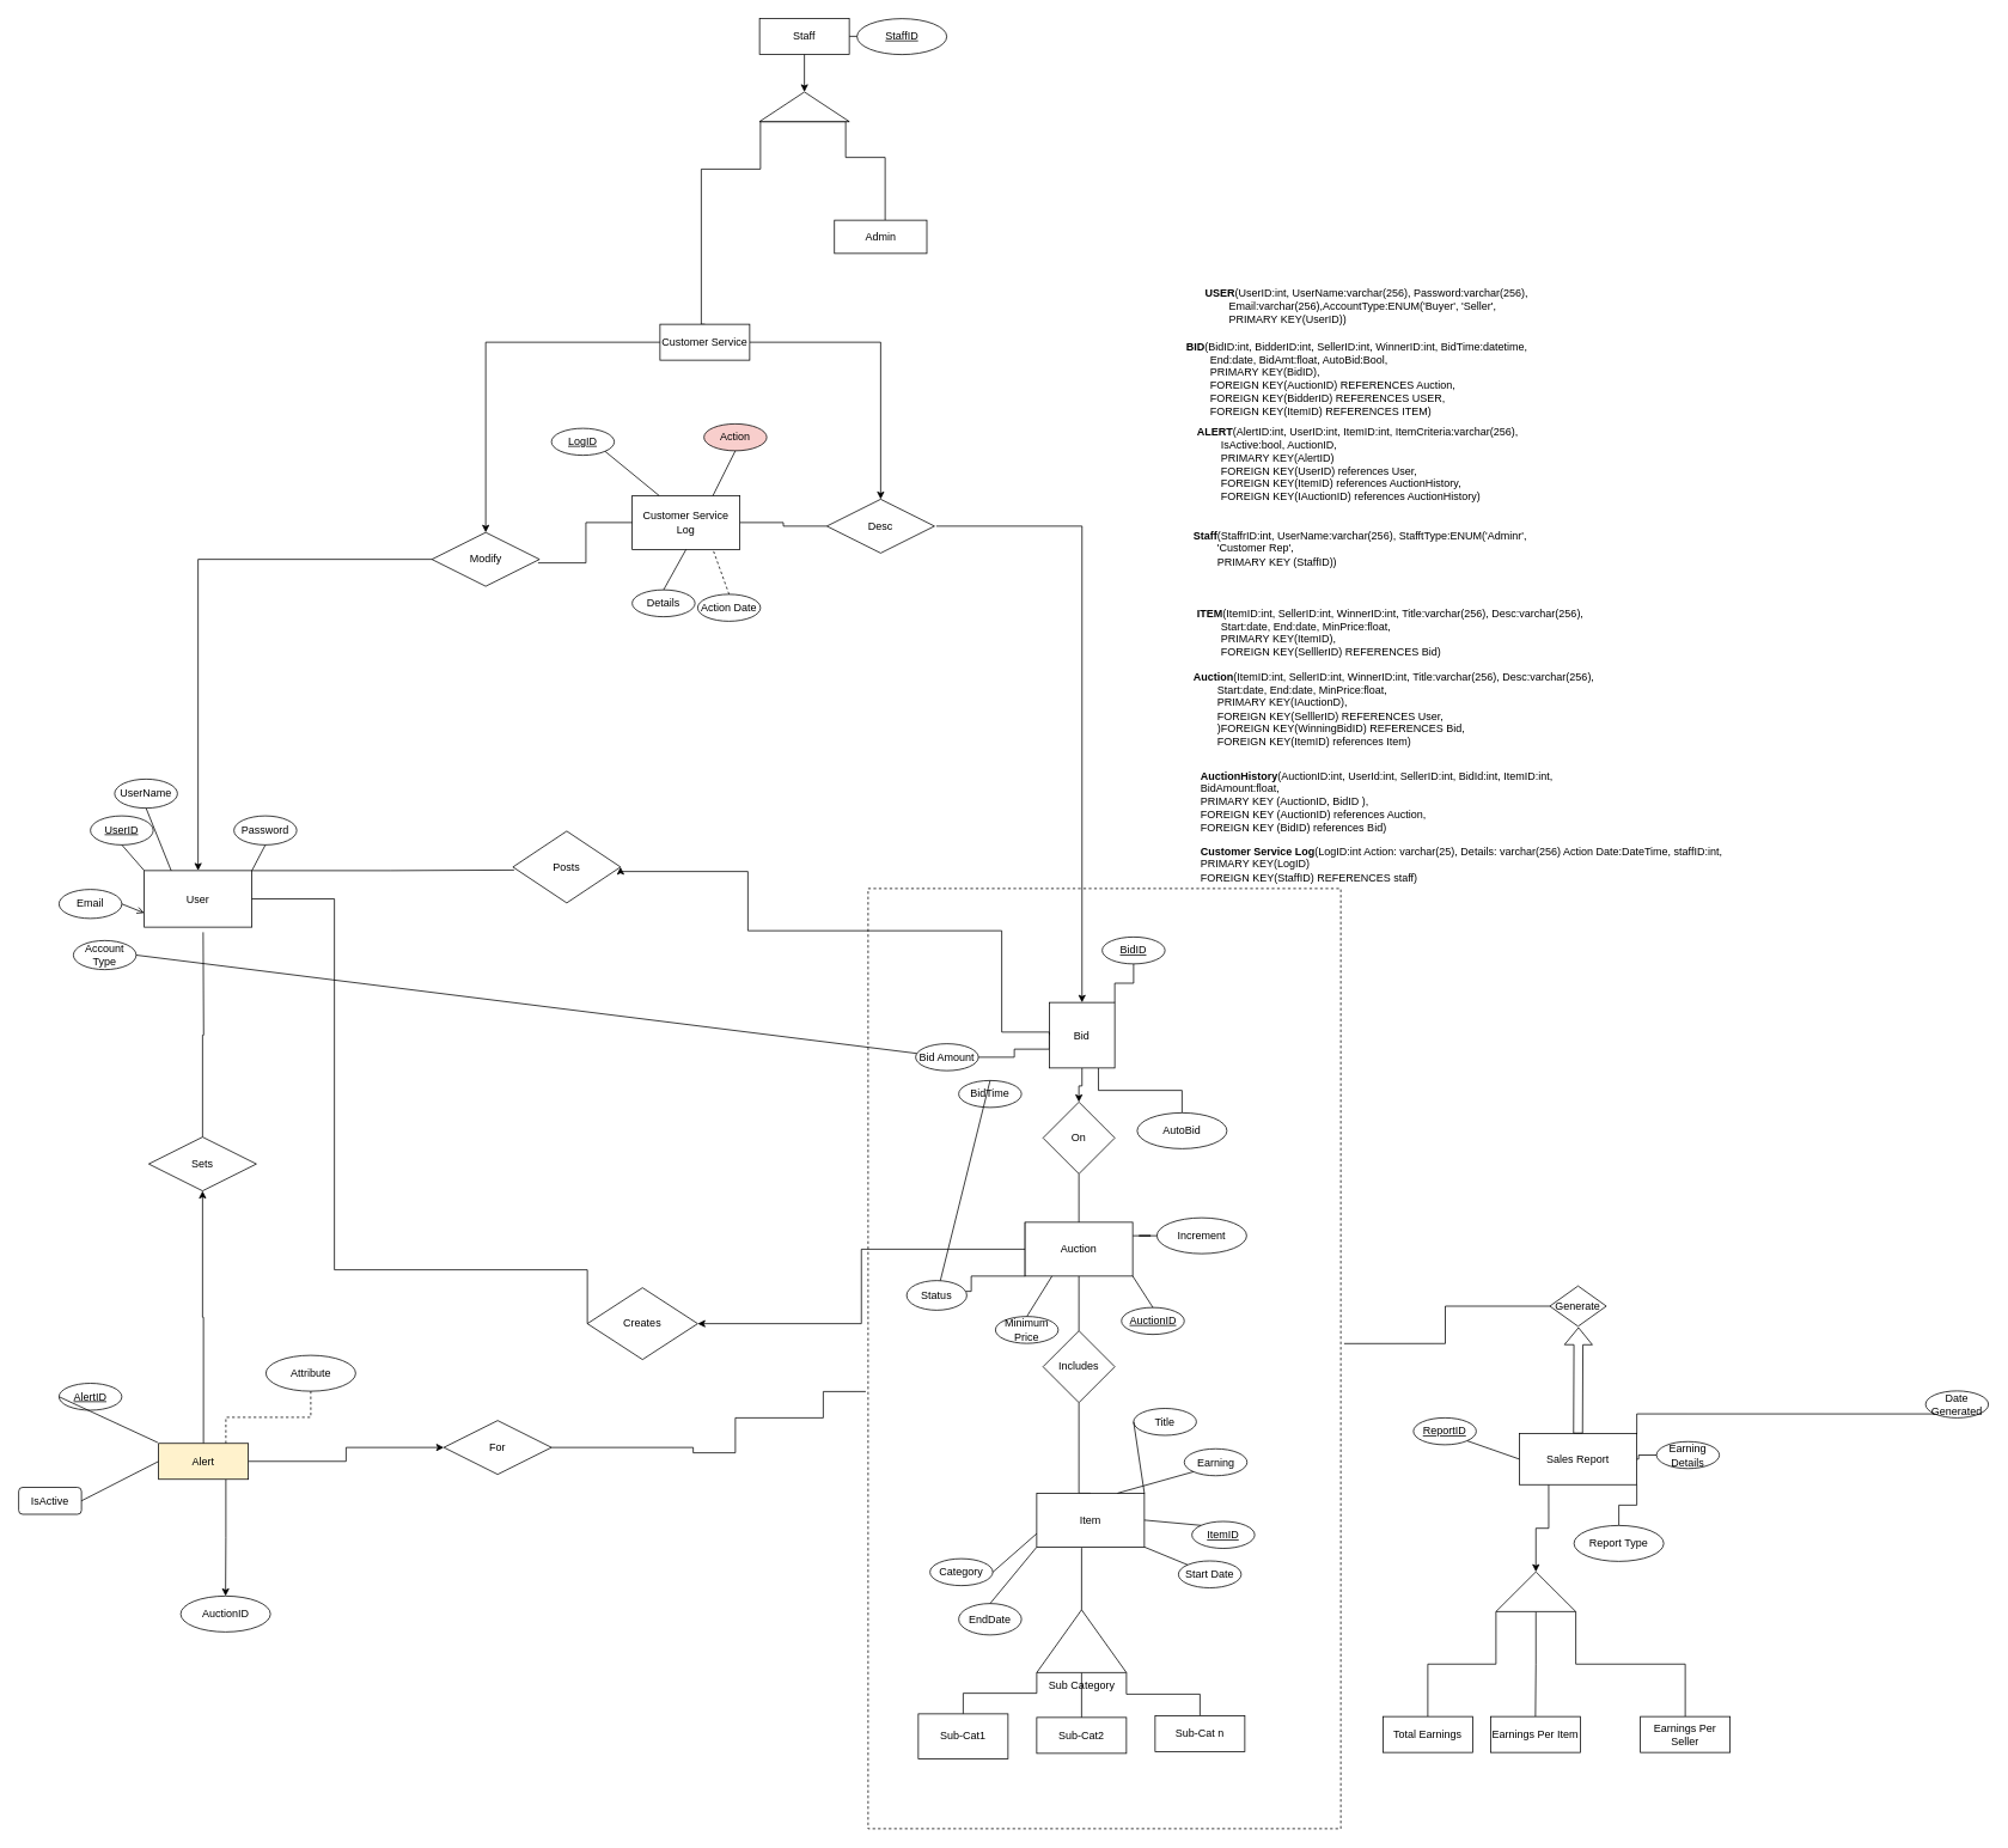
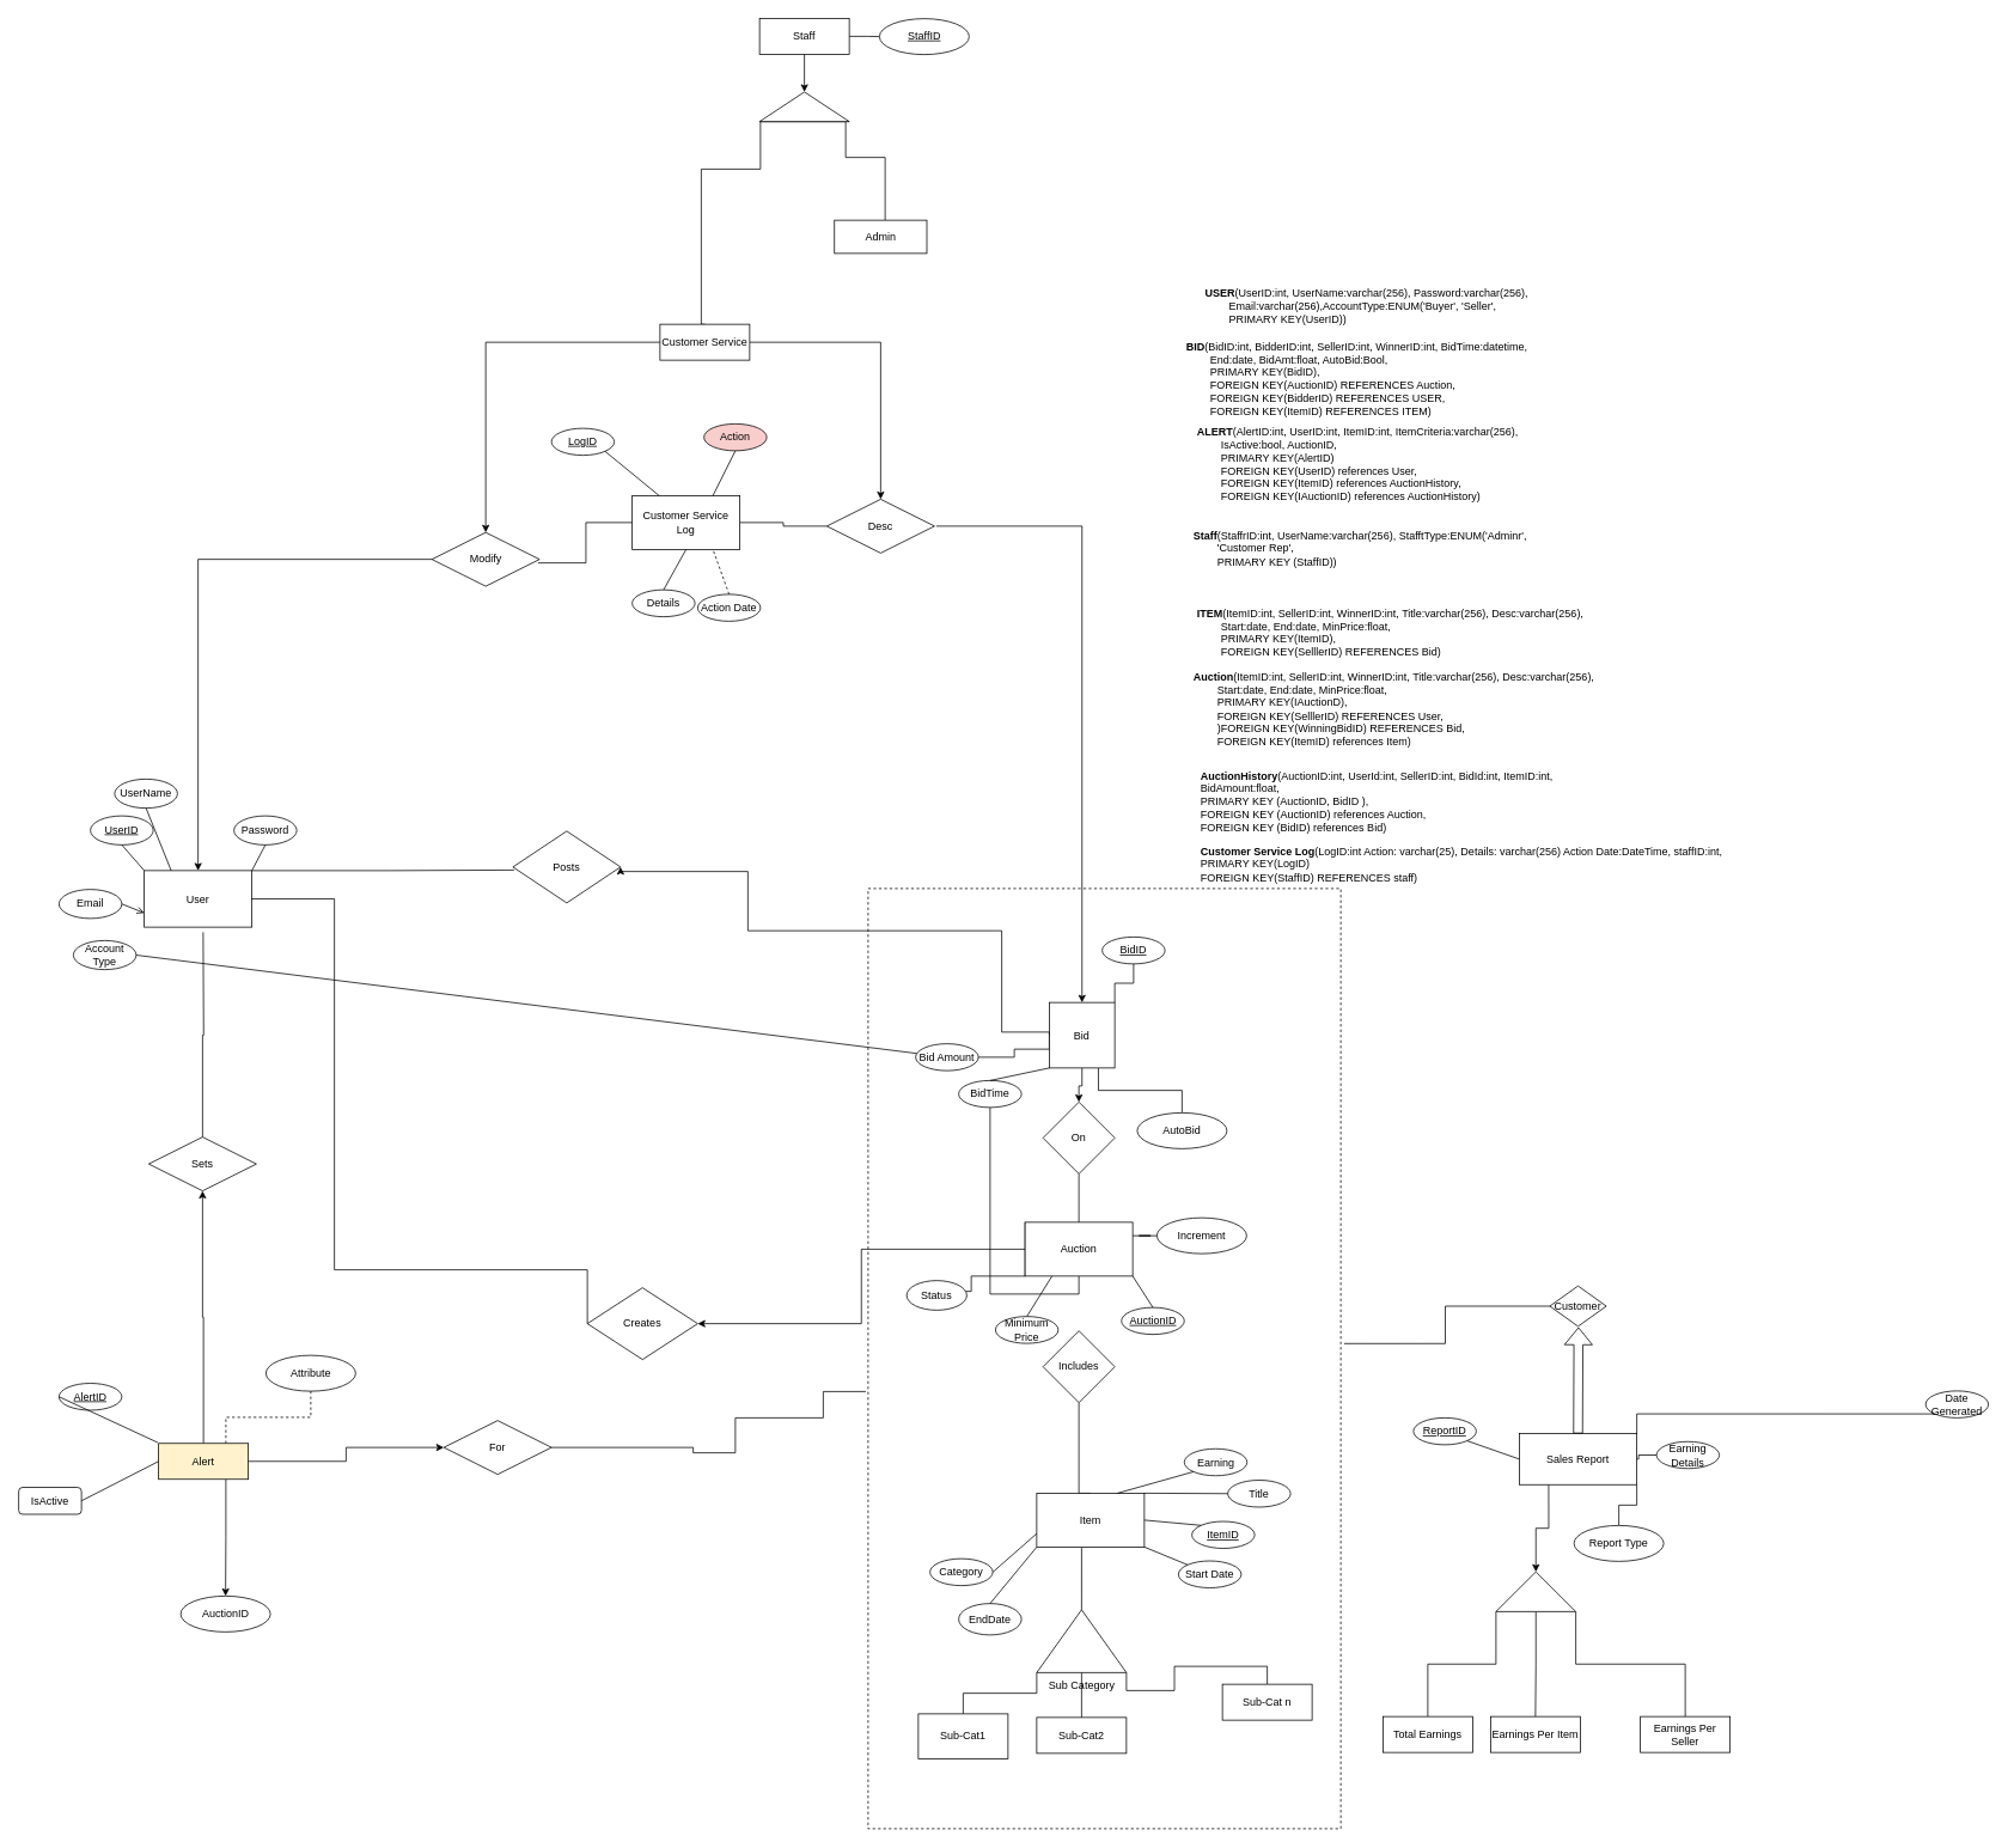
- <mxCell id="115" value="StaffID" style="ellipse;whiteSpace=wrap;html=1;align=center;fontStyle=4;" parent="1" vertex="1"><mxGeometry x="954.667" y="20.333" width="100" height="40" as="geometry" /></mxCell>
+ <mxCell id="115" value="StaffID" style="ellipse;whiteSpace=wrap;html=1;align=center;fontStyle=4;" parent="1" vertex="1"><mxGeometry x="979.667" y="20.333" width="100" height="40" as="geometry" /></mxCell>
- <mxCell id="34" value="" style="endArrow=none;html=1;rounded=0;exitX=0.5;exitY=0;exitDx=0;exitDy=0;" parent="1" source="21" target="35" edge="1"><mxGeometry width="50" height="50" relative="1" as="geometry"><mxPoint x="1196" y="1371" as="sourcePoint" /><mxPoint x="1236" y="1261" as="targetPoint" /></mxGeometry></mxCell>
+ <mxCell id="34" value="" style="endArrow=none;html=1;rounded=0;entryX=0;entryY=1;entryDx=0;entryDy=0;exitX=0.5;exitY=0;exitDx=0;exitDy=0;" parent="1" source="21" target="81" edge="1"><mxGeometry width="50" height="50" relative="1" as="geometry"><mxPoint x="1196" y="1371" as="sourcePoint" /><mxPoint x="1236" y="1261" as="targetPoint" /></mxGeometry></mxCell>
- <mxCell id="67" value="Generate" style="rhombus;whiteSpace=wrap;html=1;" parent="1" vertex="1"><mxGeometry x="1727" y="1433" width="63" height="45" as="geometry" /></mxCell>
+ <mxCell id="67" value="Customer" style="rhombus;whiteSpace=wrap;html=1;" parent="1" vertex="1"><mxGeometry x="1727" y="1433" width="63" height="45" as="geometry" /></mxCell>
- <mxCell id="6" style="edgeStyle=orthogonalEdgeStyle;rounded=0;orthogonalLoop=1;jettySize=auto;html=1;exitX=0.5;exitY=1;exitDx=0;exitDy=0;endArrow=none;endFill=0;" parent="1" source="10" target="87" edge="1"><mxGeometry relative="1" as="geometry"><mxPoint x="1218" y="1527" as="targetPoint" /></mxGeometry></mxCell>
+ <mxCell id="6" style="edgeStyle=orthogonalEdgeStyle;rounded=0;orthogonalLoop=1;jettySize=auto;html=1;exitX=0.5;exitY=1;exitDx=0;exitDy=0;endArrow=none;endFill=0;" parent="1" source="10" target="21" edge="1"><mxGeometry relative="1" as="geometry"><mxPoint x="1218" y="1527" as="targetPoint" /></mxGeometry></mxCell>
- <mxCell id="24" value="Title" style="ellipse;whiteSpace=wrap;html=1;" parent="1" vertex="1"><mxGeometry x="1263" y="1569.5" width="70" height="30" as="geometry" /></mxCell>
+ <mxCell id="24" value="Title" style="ellipse;whiteSpace=wrap;html=1;" parent="1" vertex="1"><mxGeometry x="1368" y="1649.5" width="70" height="30" as="geometry" /></mxCell>
- <mxCell id="75" value="Sub-Cat n" style="whiteSpace=wrap;html=1;align=center;" parent="1" vertex="1"><mxGeometry x="1287" y="1912" width="100" height="40" as="geometry" /></mxCell>
+ <mxCell id="75" value="Sub-Cat n" style="whiteSpace=wrap;html=1;align=center;" parent="1" vertex="1"><mxGeometry x="1362" y="1877" width="100" height="40" as="geometry" /></mxCell>
